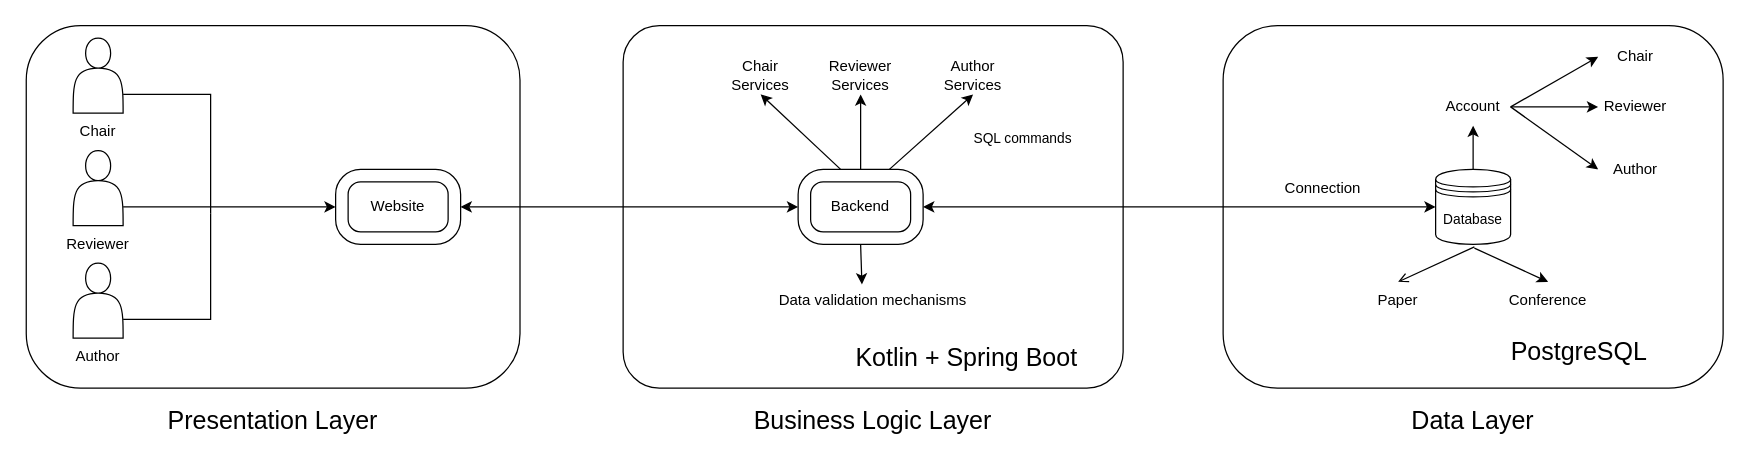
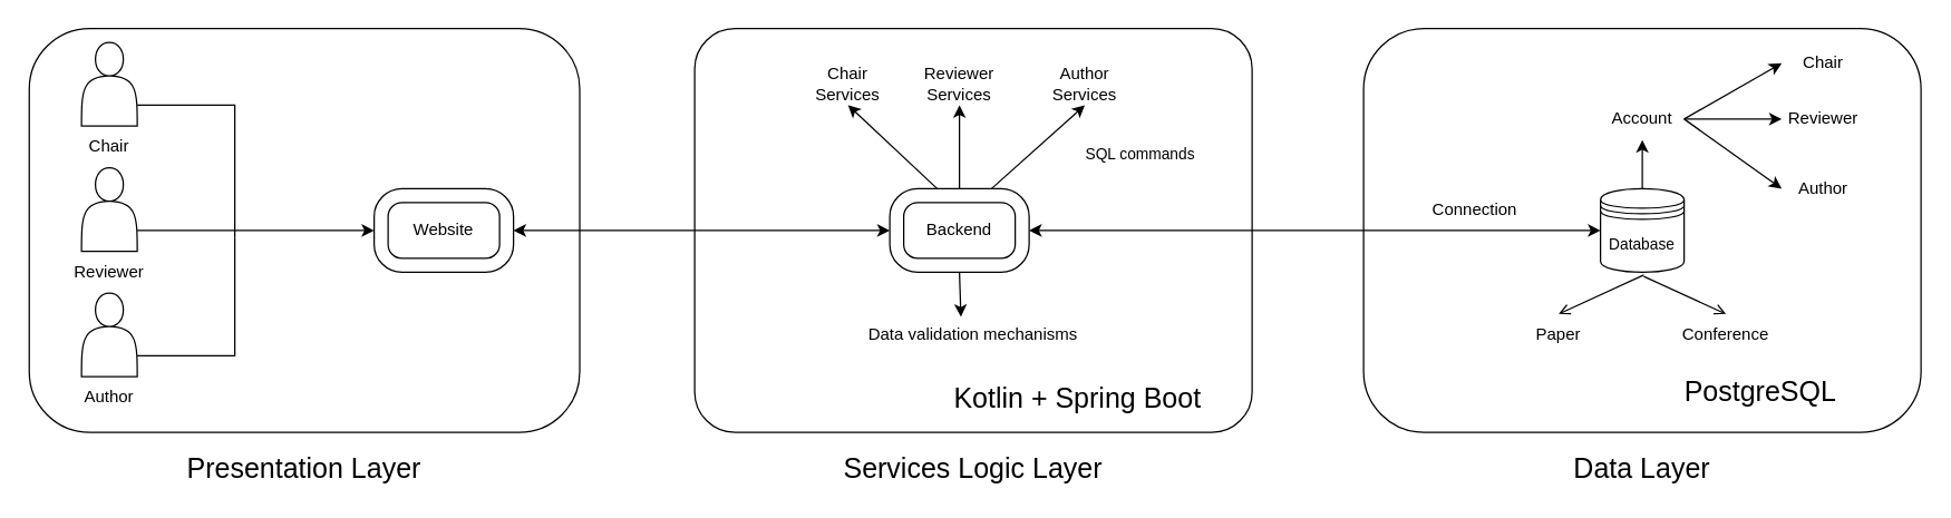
- <mxCell id="49" value="" style="endArrow=classic;html=1;rounded=0;fontSize=12;entryX=0.5;entryY=0;entryDx=0;entryDy=0;exitX=0.517;exitY=1.267;exitDx=0;exitDy=0;exitPerimeter=0;" edge="1" parent="1" source="34" target="47"><mxGeometry width="50" height="50" relative="1" as="geometry"><mxPoint x="1178" y="190" as="sourcePoint" /><mxPoint x="1328" y="130" as="targetPoint" /></mxGeometry></mxCell>
+ <mxCell id="49" value="" style="endArrow=open;html=1;rounded=0;fontSize=12;entryX=0.5;entryY=0;entryDx=0;entryDy=0;exitX=0.517;exitY=1.267;exitDx=0;exitDy=0;exitPerimeter=0;" edge="1" parent="1" source="34" target="47"><mxGeometry width="50" height="50" relative="1" as="geometry"><mxPoint x="1178" y="190" as="sourcePoint" /><mxPoint x="1328" y="130" as="targetPoint" /></mxGeometry></mxCell>
- <mxCell id="16" value="Business Logic Layer" style="text;html=1;strokeColor=none;fillColor=none;align=center;verticalAlign=middle;whiteSpace=wrap;rounded=0;fontSize=20;" vertex="1" parent="1"><mxGeometry x="593" y="320" width="210" height="30" as="geometry" /></mxCell>
+ <mxCell id="16" value="Services Logic Layer" style="text;html=1;strokeColor=none;fillColor=none;align=center;verticalAlign=middle;whiteSpace=wrap;rounded=0;fontSize=20;" vertex="1" parent="1"><mxGeometry x="593" y="320" width="210" height="30" as="geometry" /></mxCell>
